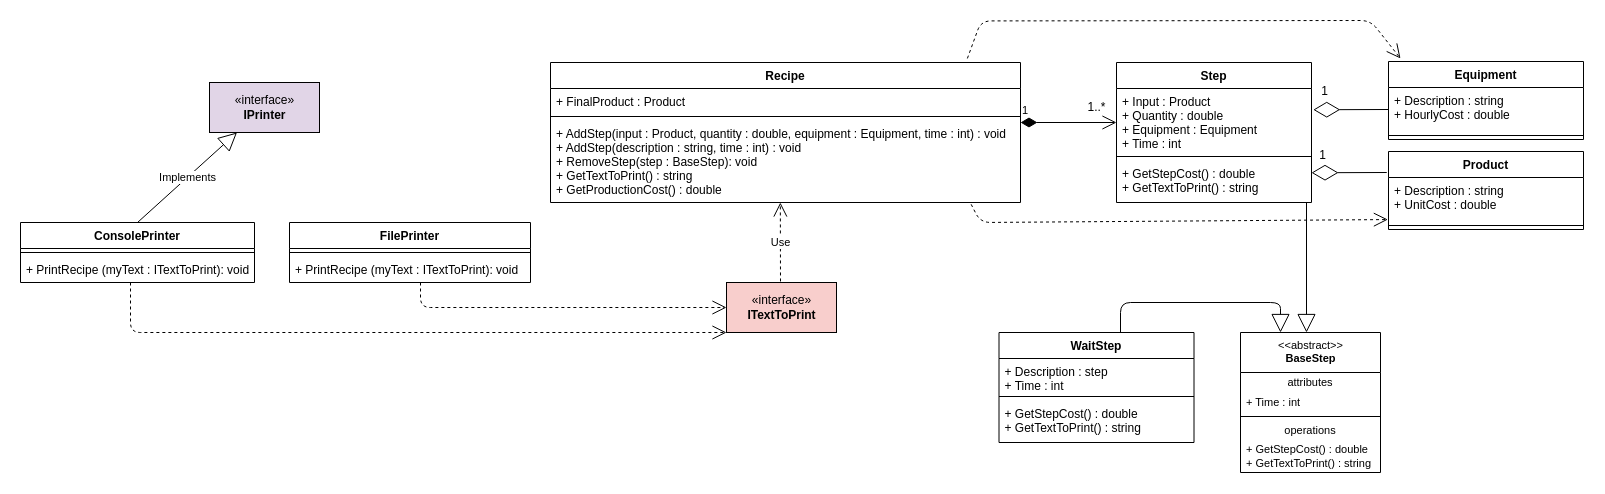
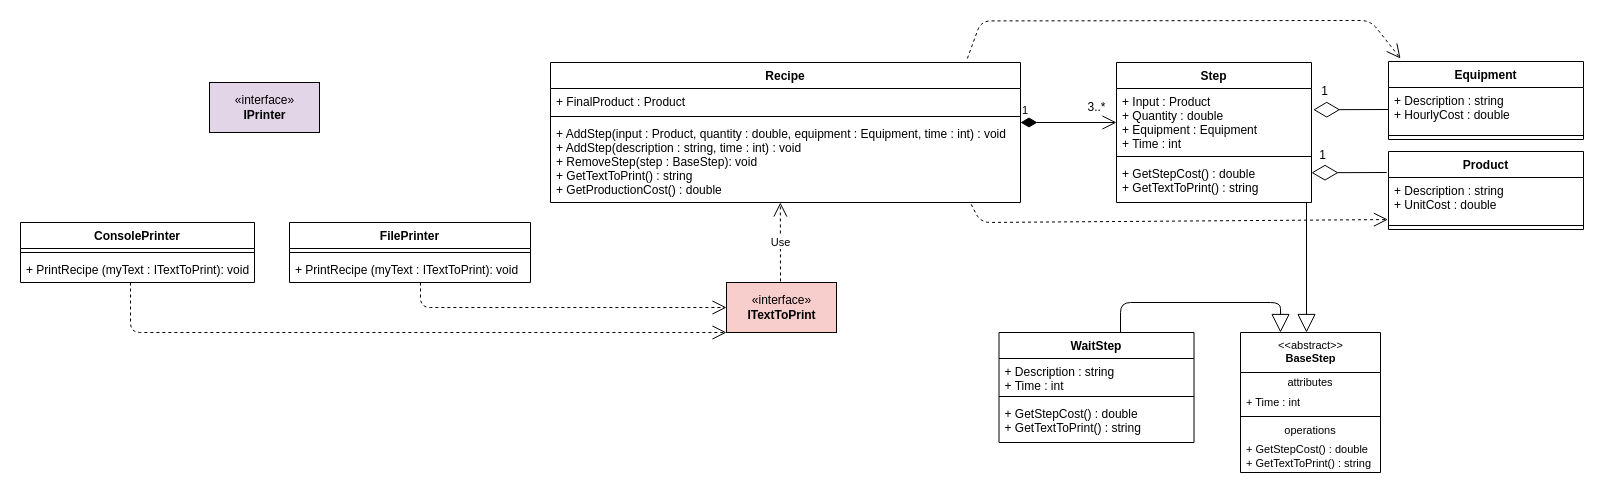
- <mxCell id="26" value="1..*" style="text;html=1;align=center;verticalAlign=middle;resizable=0;points=[];autosize=1;strokeColor=none;fillColor=none;" vertex="1" parent="1"><mxGeometry x="1076" y="92" width="40" height="30" as="geometry" /></mxCell>
+ <mxCell id="26" value="3..*" style="text;html=1;align=center;verticalAlign=middle;resizable=0;points=[];autosize=1;strokeColor=none;fillColor=none;" vertex="1" parent="1"><mxGeometry x="1076" y="92" width="40" height="30" as="geometry" /></mxCell>
- <mxCell id="11" value="Implements" style="endArrow=block;endSize=16;endFill=0;html=1;exitX=0.5;exitY=0;exitDx=0;exitDy=0;entryX=0.25;entryY=1;entryDx=0;entryDy=0;" edge="1" parent="1" source="2" target="10"><mxGeometry width="160" relative="1" as="geometry"><mxPoint x="69" y="162" as="sourcePoint" /><mxPoint x="229" y="162" as="targetPoint" /></mxGeometry></mxCell>
- <mxCell id="37" value="+ Description : step&#10;+ Time : int" style="text;strokeColor=none;fillColor=none;align=left;verticalAlign=top;spacingLeft=4;spacingRight=4;overflow=hidden;rotatable=0;points=[[0,0.5],[1,0.5]];portConstraint=eastwest;" vertex="1" parent="36"><mxGeometry y="26" width="195" height="34" as="geometry" /></mxCell>
+ <mxCell id="37" value="+ Description : string&#10;+ Time : int" style="text;strokeColor=none;fillColor=none;align=left;verticalAlign=top;spacingLeft=4;spacingRight=4;overflow=hidden;rotatable=0;points=[[0,0.5],[1,0.5]];portConstraint=eastwest;" vertex="1" parent="36"><mxGeometry y="26" width="195" height="34" as="geometry" /></mxCell>
